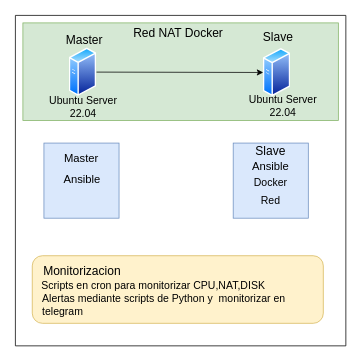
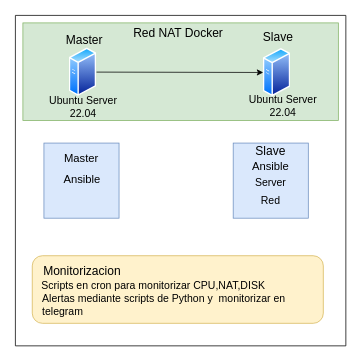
- <mxCell id="10" value="Docker" style="text;strokeColor=none;align=center;fillColor=none;html=1;verticalAlign=middle;whiteSpace=wrap;rounded=0;fontSize=14;" vertex="1" parent="2"><mxGeometry x="320" y="212.4" width="40" height="20" as="geometry" /></mxCell>
+ <mxCell id="10" value="Server" style="text;strokeColor=none;align=center;fillColor=none;html=1;verticalAlign=middle;whiteSpace=wrap;rounded=0;fontSize=14;" vertex="1" parent="2"><mxGeometry x="320" y="212.4" width="40" height="20" as="geometry" /></mxCell>
